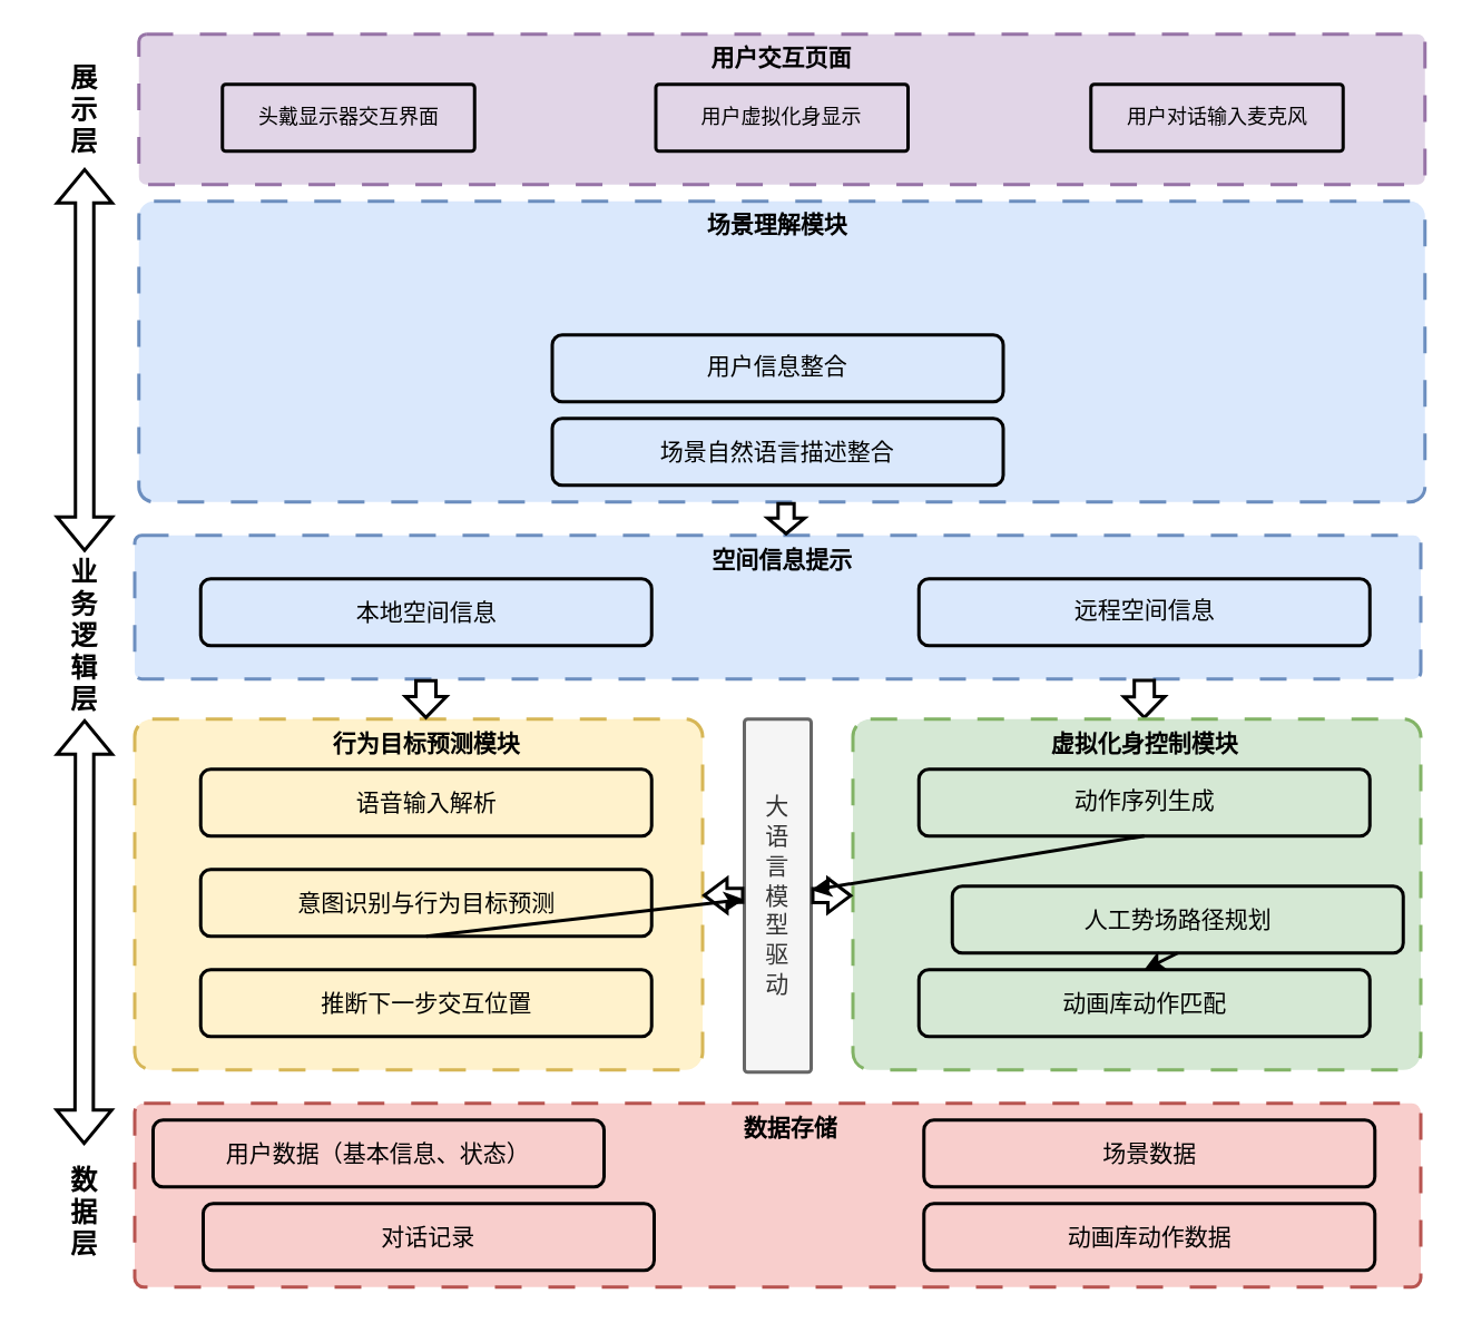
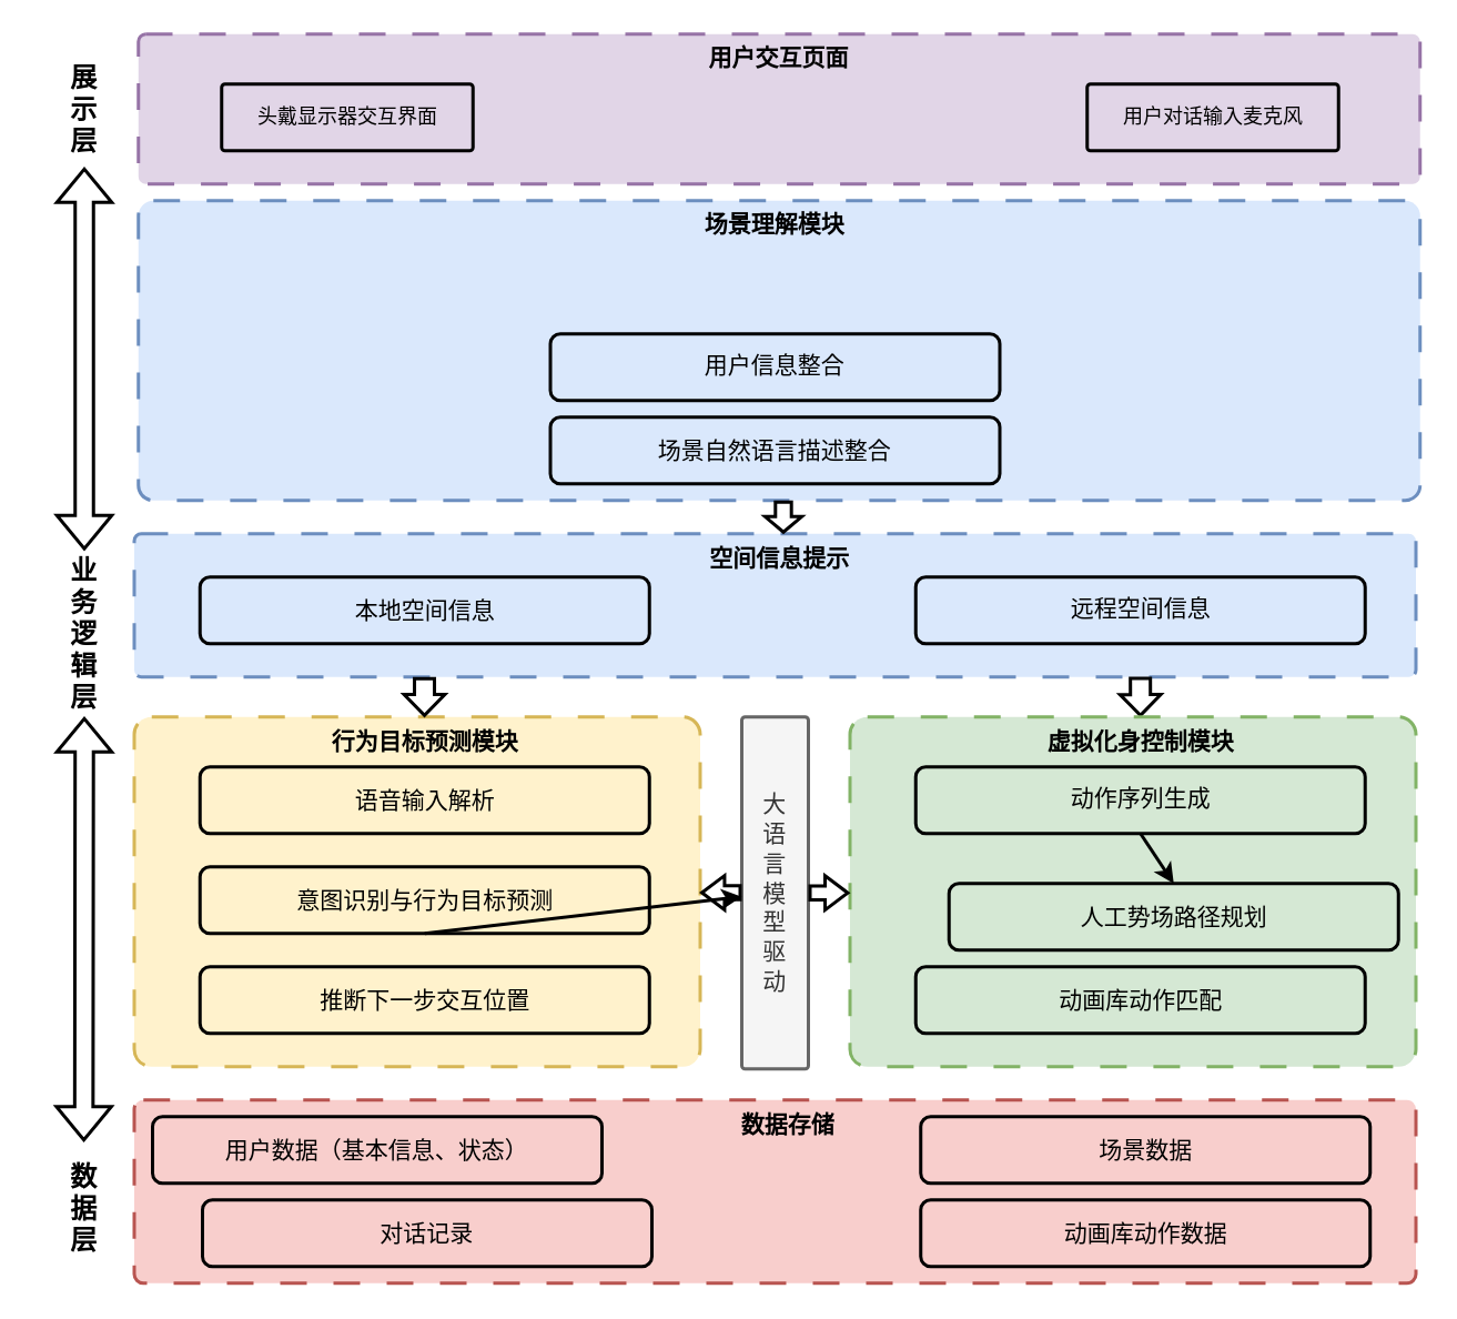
- <mxCell id="8" value="&lt;font face=&quot;黑体&quot;&gt;用户虚拟化身显示&lt;/font&gt;" style="rounded=1;arcSize=5;whiteSpace=wrap;html=1;fillColor=none;strokeWidth=2;" parent="1" vertex="1"><mxGeometry x="392" y="50" width="151" height="40" as="geometry" /></mxCell>
- <mxCell id="27" value="" style="endArrow=classic;html=1;rounded=0;exitX=0.5;exitY=1;exitDx=0;exitDy=0;strokeWidth=2;" parent="1" source="24" target="4" edge="1"><mxGeometry width="50" height="50" relative="1" as="geometry"><mxPoint x="650" y="570" as="sourcePoint" /><mxPoint x="700" y="520" as="targetPoint" /></mxGeometry></mxCell>
+ <mxCell id="27" value="" style="endArrow=classic;html=1;rounded=0;exitX=0.5;exitY=1;exitDx=0;exitDy=0;entryX=0.5;entryY=0;entryDx=0;entryDy=0;strokeWidth=2;" parent="1" source="24" target="25" edge="1"><mxGeometry width="50" height="50" relative="1" as="geometry"><mxPoint x="650" y="570" as="sourcePoint" /><mxPoint x="700" y="520" as="targetPoint" /></mxGeometry></mxCell>
- <mxCell id="28" value="" style="endArrow=classic;html=1;rounded=0;exitX=0.5;exitY=1;exitDx=0;exitDy=0;entryX=0.5;entryY=0;entryDx=0;entryDy=0;strokeWidth=2;" parent="1" source="25" target="26" edge="1"><mxGeometry width="50" height="50" relative="1" as="geometry"><mxPoint x="750" y="520" as="sourcePoint" /><mxPoint x="800" y="470" as="targetPoint" /></mxGeometry></mxCell>
